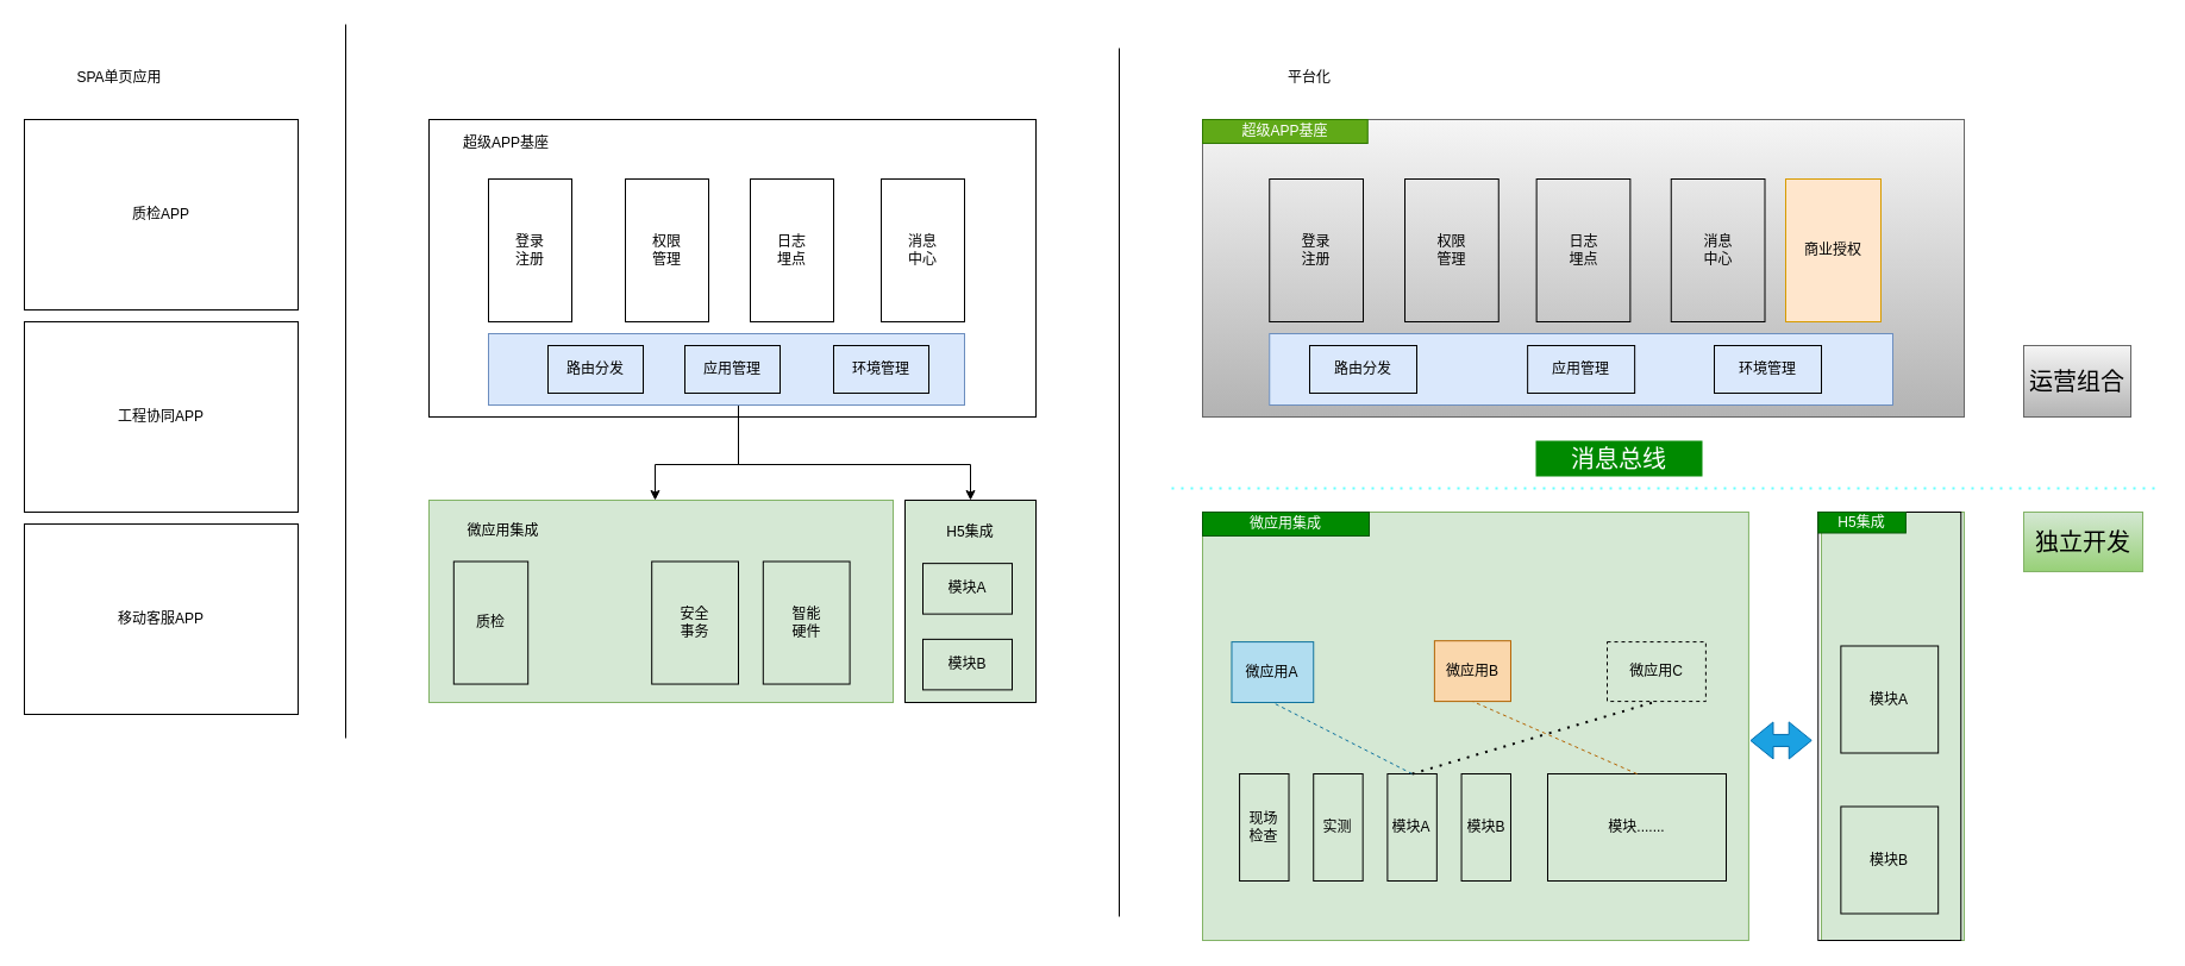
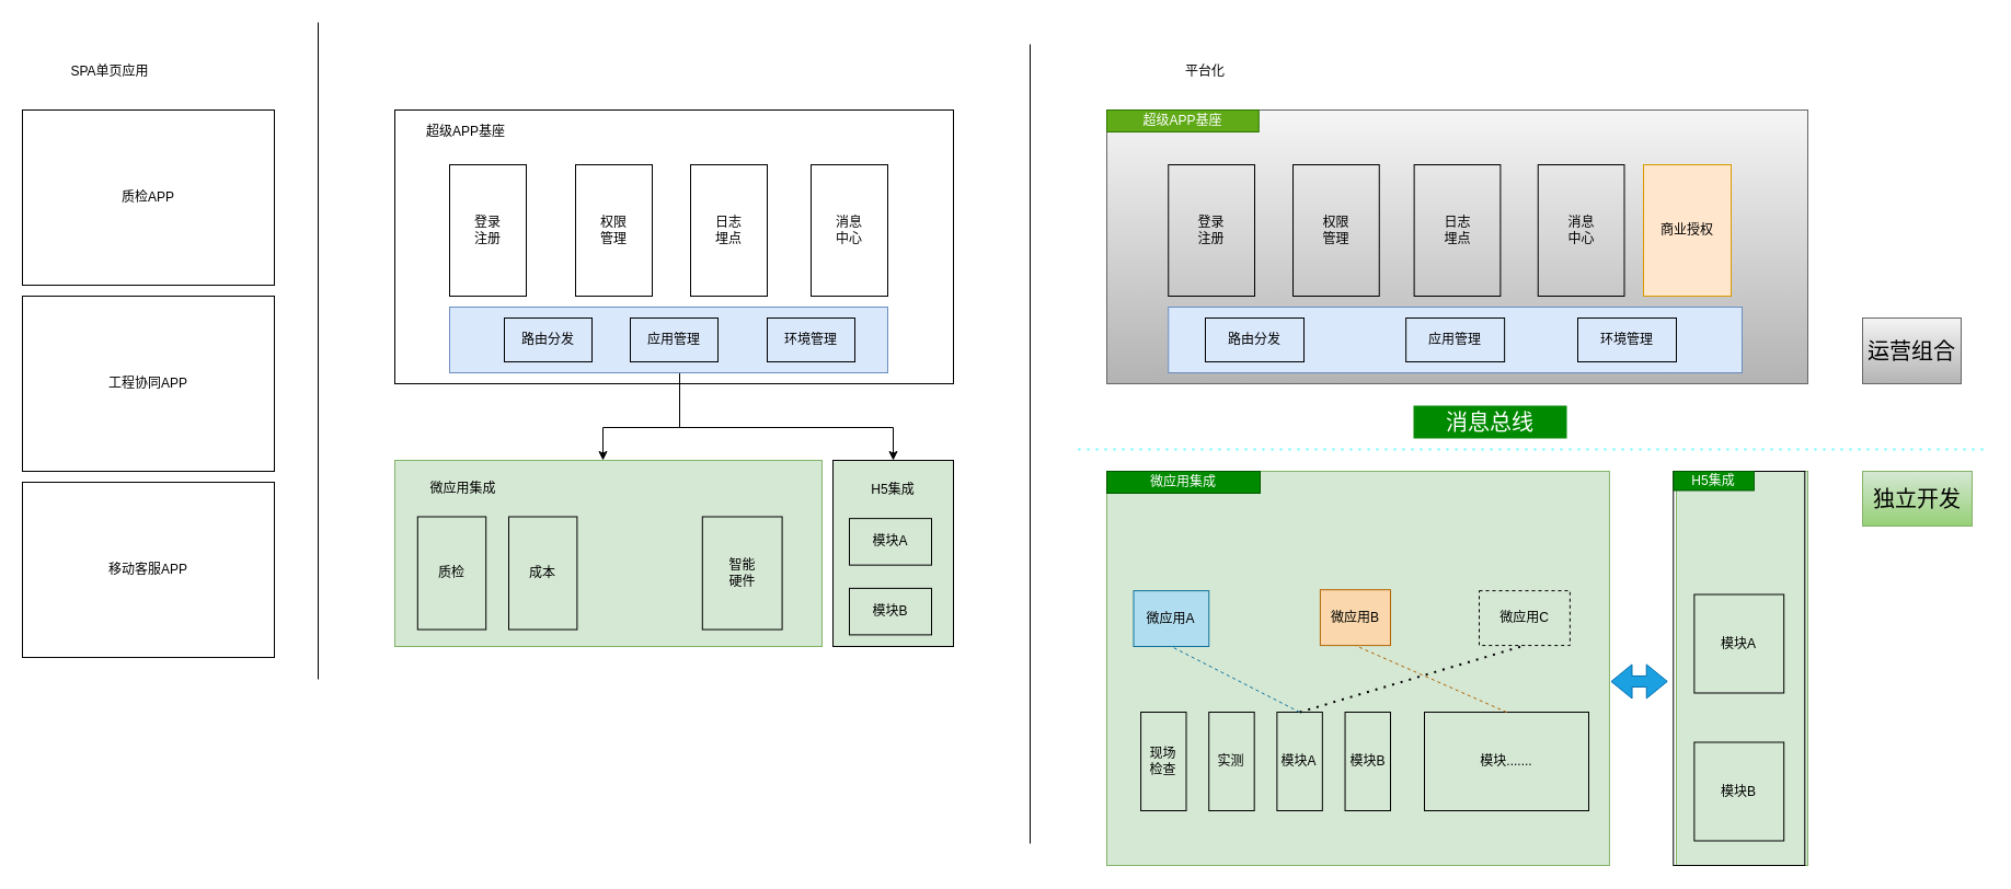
+ <mxCell id="12" value="成本" style="rounded=0;whiteSpace=wrap;html=1;fillColor=none;" vertex="1" parent="9"><mxGeometry x="104.0" y="51.515" width="62.4" height="103.03" as="geometry" /></mxCell>
- <mxCell id="13" value="安全&lt;br&gt;事务" style="rounded=0;whiteSpace=wrap;html=1;fillColor=none;" vertex="1" parent="9"><mxGeometry x="187.2" y="51.515" width="72.8" height="103.03" as="geometry" /></mxCell>
